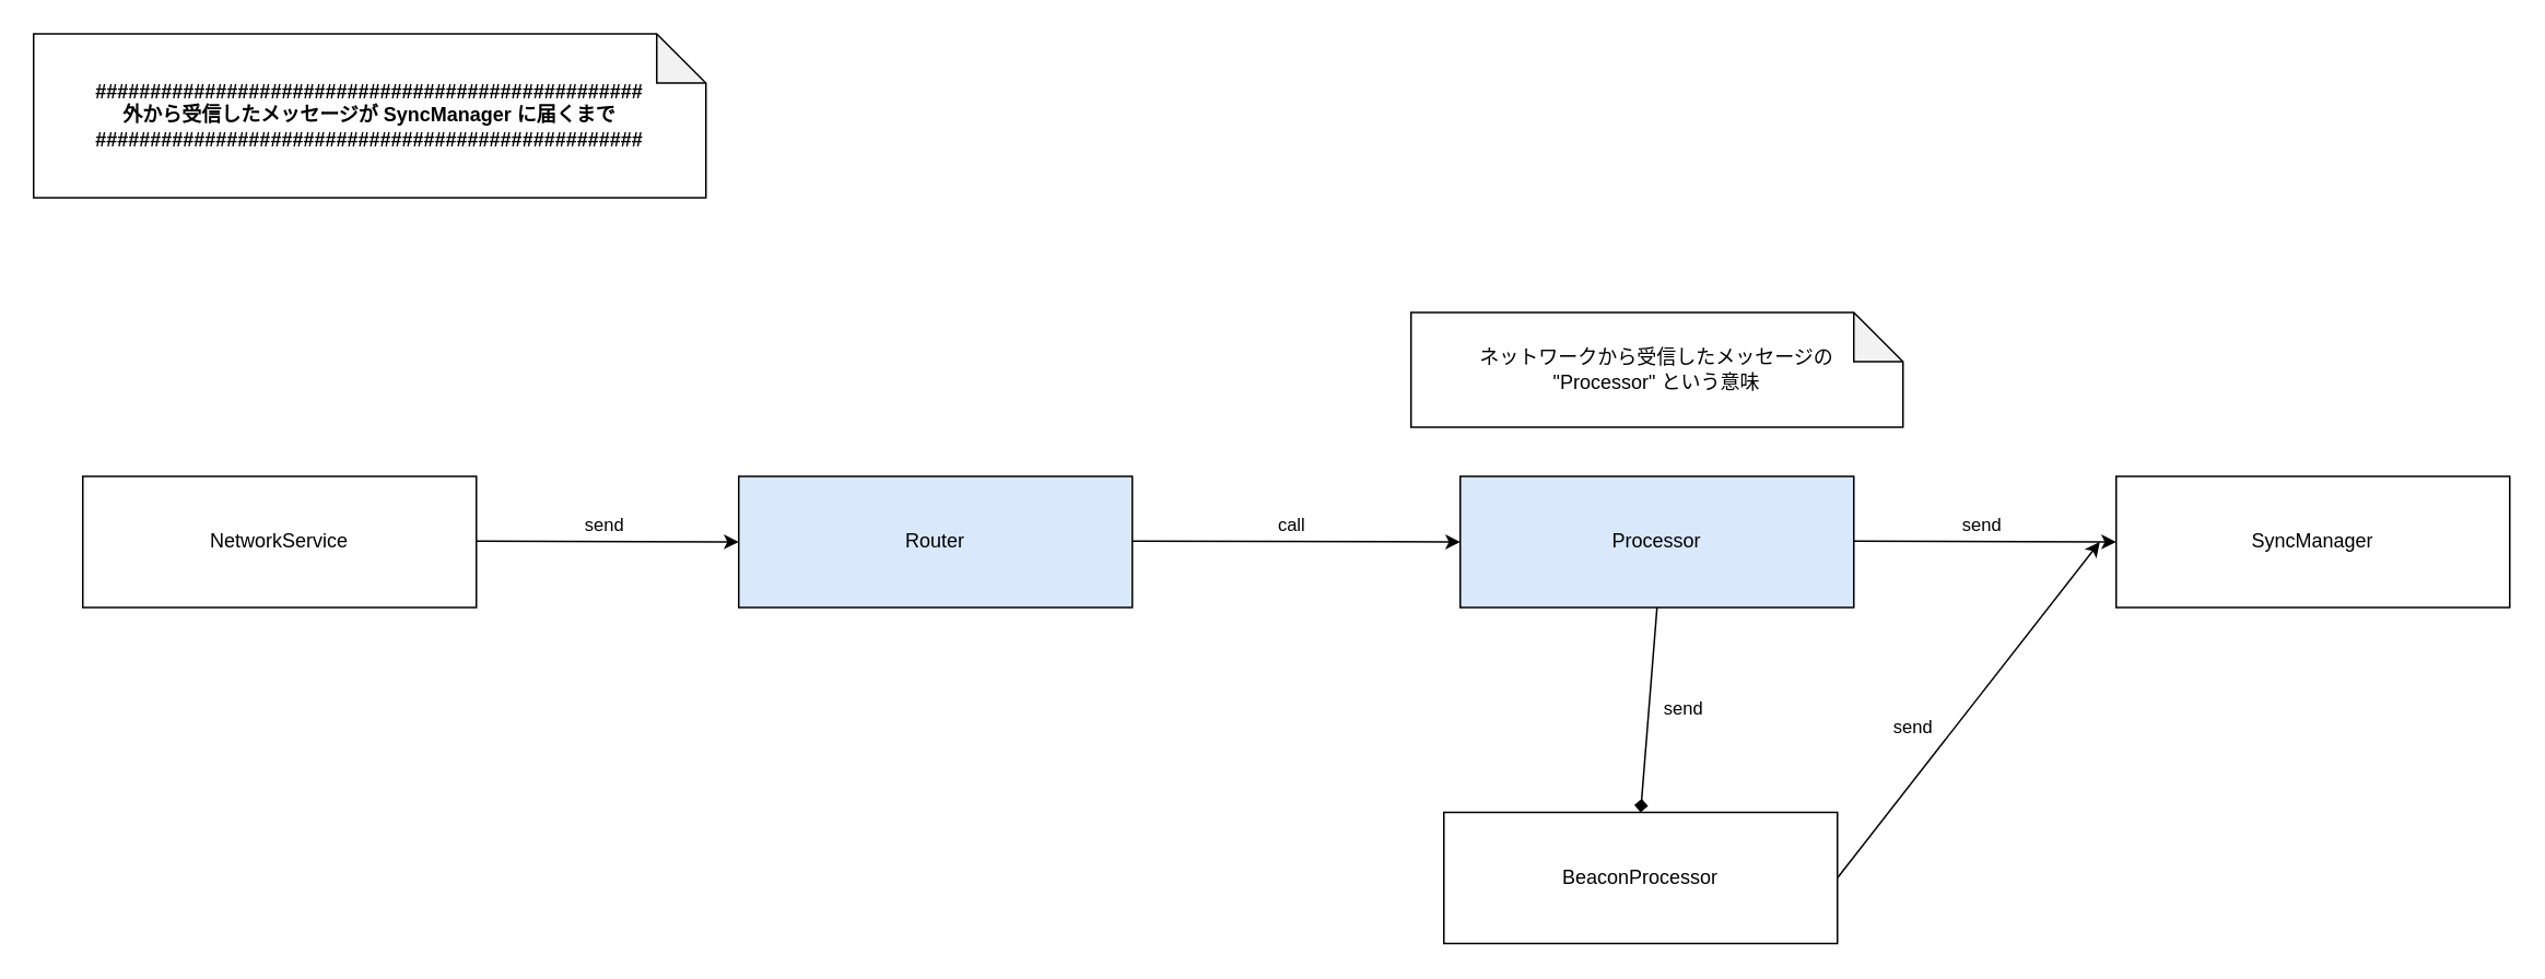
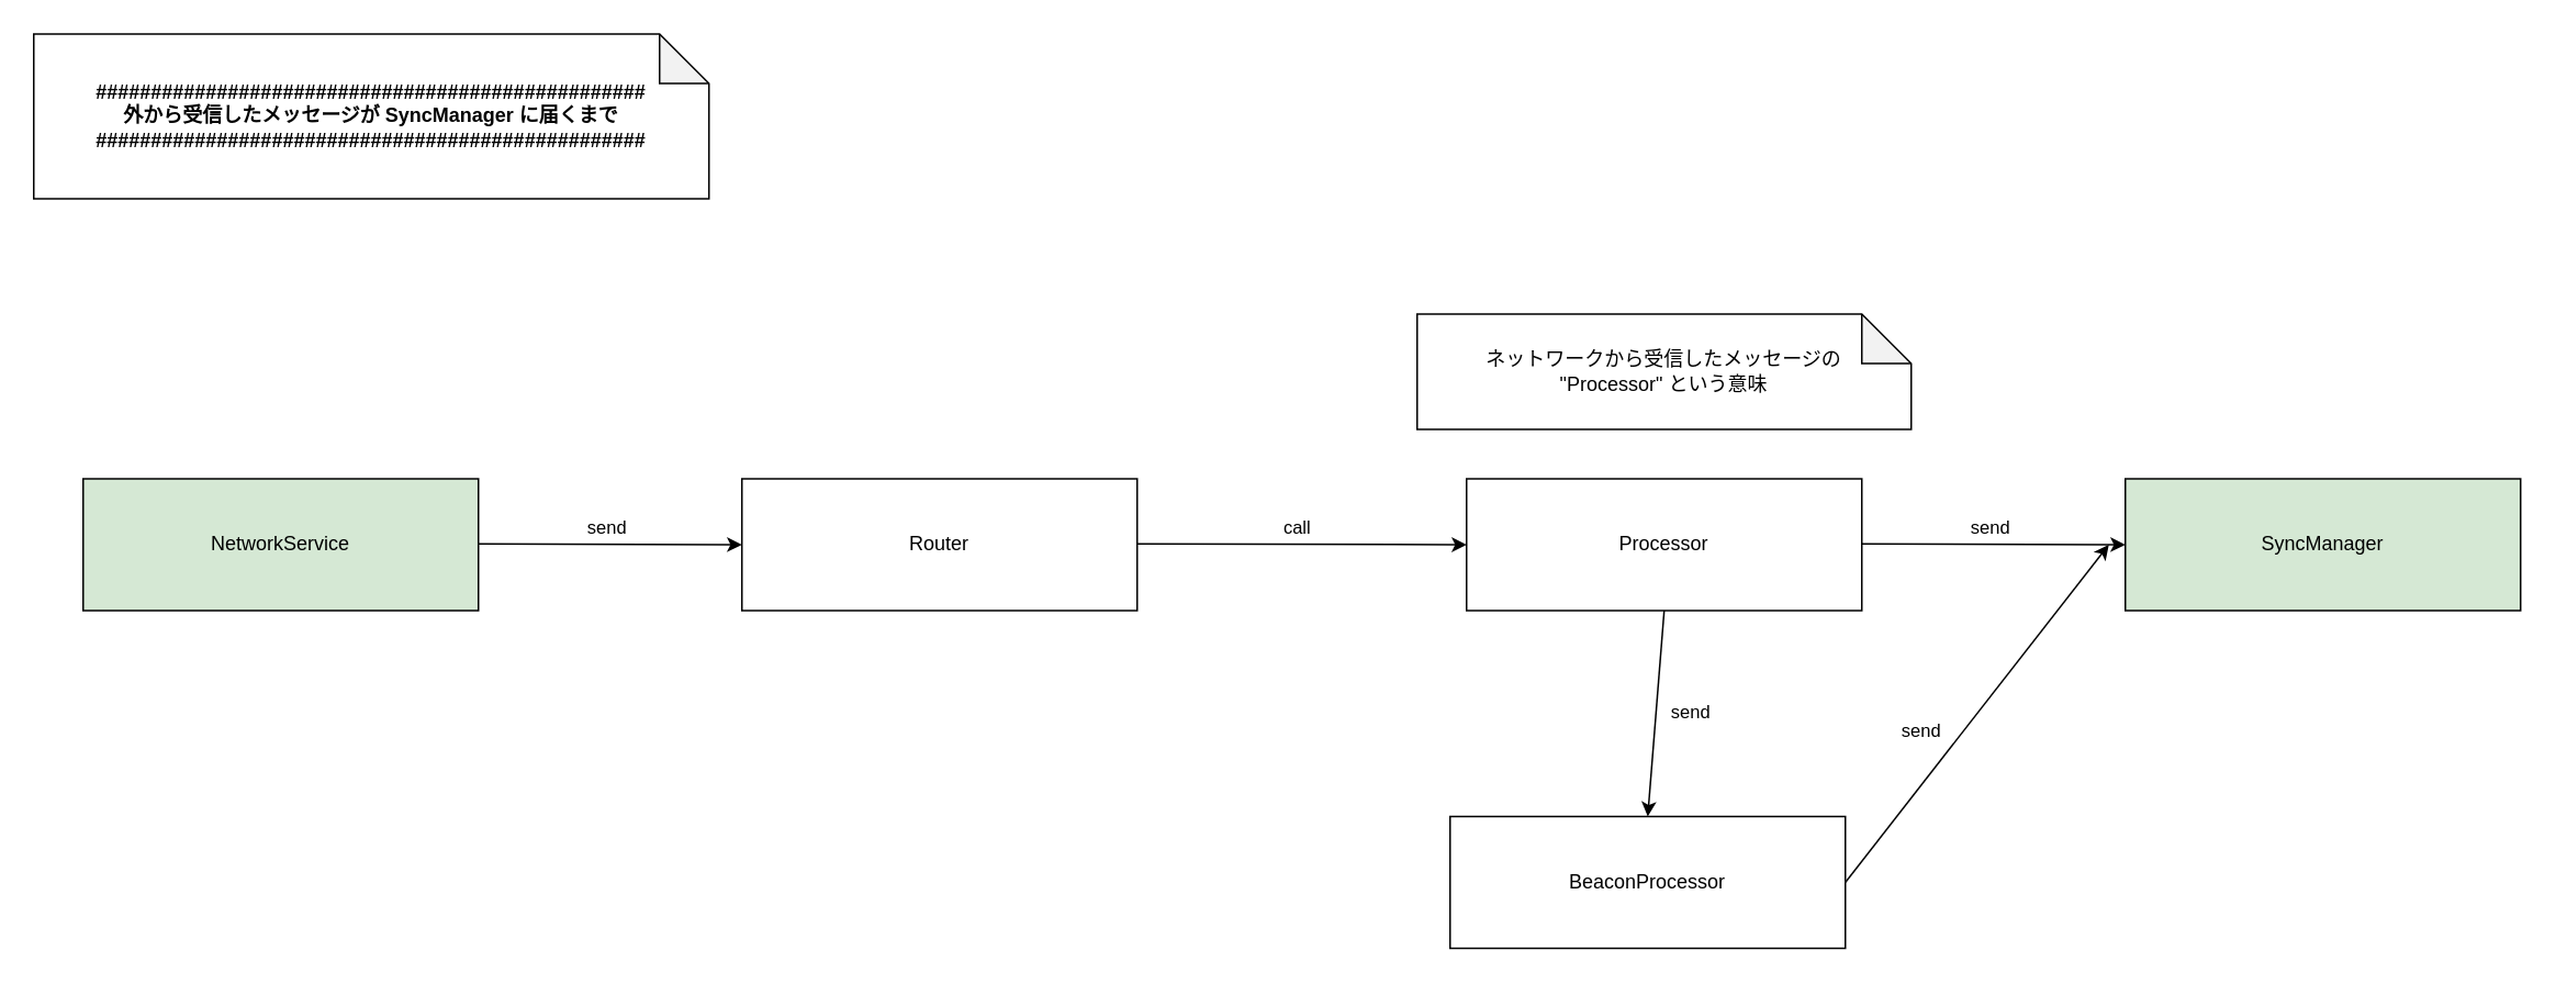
- <mxCell id="2" value="NetworkService" style="rounded=0;whiteSpace=wrap;html=1;" parent="1" vertex="1"><mxGeometry x="50" y="290" width="240" height="80" as="geometry" /></mxCell>
+ <mxCell id="2" value="NetworkService" style="rounded=0;whiteSpace=wrap;html=1;fillColor=#d5e8d4;" parent="1" vertex="1"><mxGeometry x="50" y="290" width="240" height="80" as="geometry" /></mxCell>
- <mxCell id="7" value="Router" style="rounded=0;whiteSpace=wrap;html=1;fillColor=#dae8fc;" vertex="1" parent="1"><mxGeometry x="450" y="290" width="240" height="80" as="geometry" /></mxCell>
+ <mxCell id="7" value="Router" style="rounded=0;whiteSpace=wrap;html=1;" vertex="1" parent="1"><mxGeometry x="450" y="290" width="240" height="80" as="geometry" /></mxCell>
- <mxCell id="8" value="Processor" style="rounded=0;whiteSpace=wrap;html=1;fillColor=#dae8fc;" vertex="1" parent="1"><mxGeometry x="890" y="290" width="240" height="80" as="geometry" /></mxCell>
+ <mxCell id="8" value="Processor" style="rounded=0;whiteSpace=wrap;html=1;" vertex="1" parent="1"><mxGeometry x="890" y="290" width="240" height="80" as="geometry" /></mxCell>
- <mxCell id="14" value="SyncManager" style="rounded=0;whiteSpace=wrap;html=1;" vertex="1" parent="1"><mxGeometry x="1290" y="290" width="240" height="80" as="geometry" /></mxCell>
+ <mxCell id="14" value="SyncManager" style="rounded=0;whiteSpace=wrap;html=1;fillColor=#d5e8d4;" vertex="1" parent="1"><mxGeometry x="1290" y="290" width="240" height="80" as="geometry" /></mxCell>
- <mxCell id="12" value="" style="endArrow=diamond;html=1;entryX=0.5;entryY=0;entryDx=0;entryDy=0;exitX=0.5;exitY=1;exitDx=0;exitDy=0;" edge="1" parent="1" source="8" target="11"><mxGeometry width="50" height="50" relative="1" as="geometry"><mxPoint x="740" y="339.5" as="sourcePoint" /><mxPoint x="940" y="340" as="targetPoint" /></mxGeometry></mxCell>
+ <mxCell id="12" value="" style="endArrow=classic;html=1;entryX=0.5;entryY=0;entryDx=0;entryDy=0;exitX=0.5;exitY=1;exitDx=0;exitDy=0;" edge="1" parent="1" source="8" target="11"><mxGeometry width="50" height="50" relative="1" as="geometry"><mxPoint x="740" y="339.5" as="sourcePoint" /><mxPoint x="940" y="340" as="targetPoint" /></mxGeometry></mxCell>
